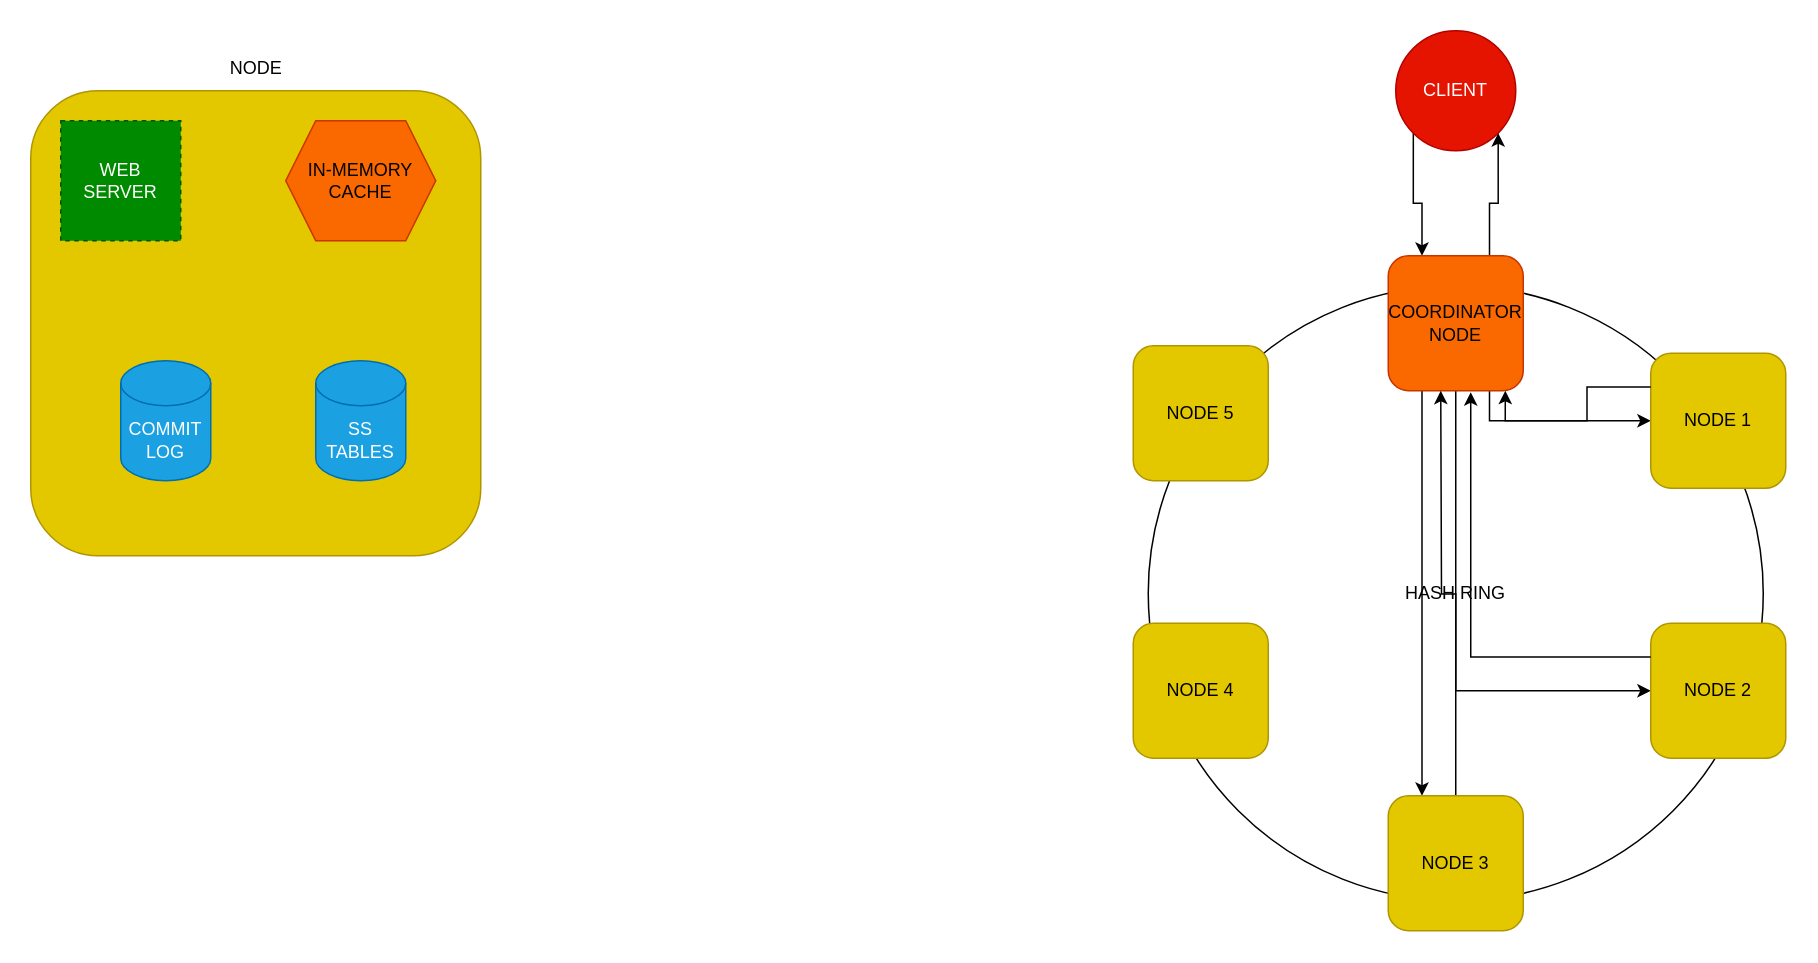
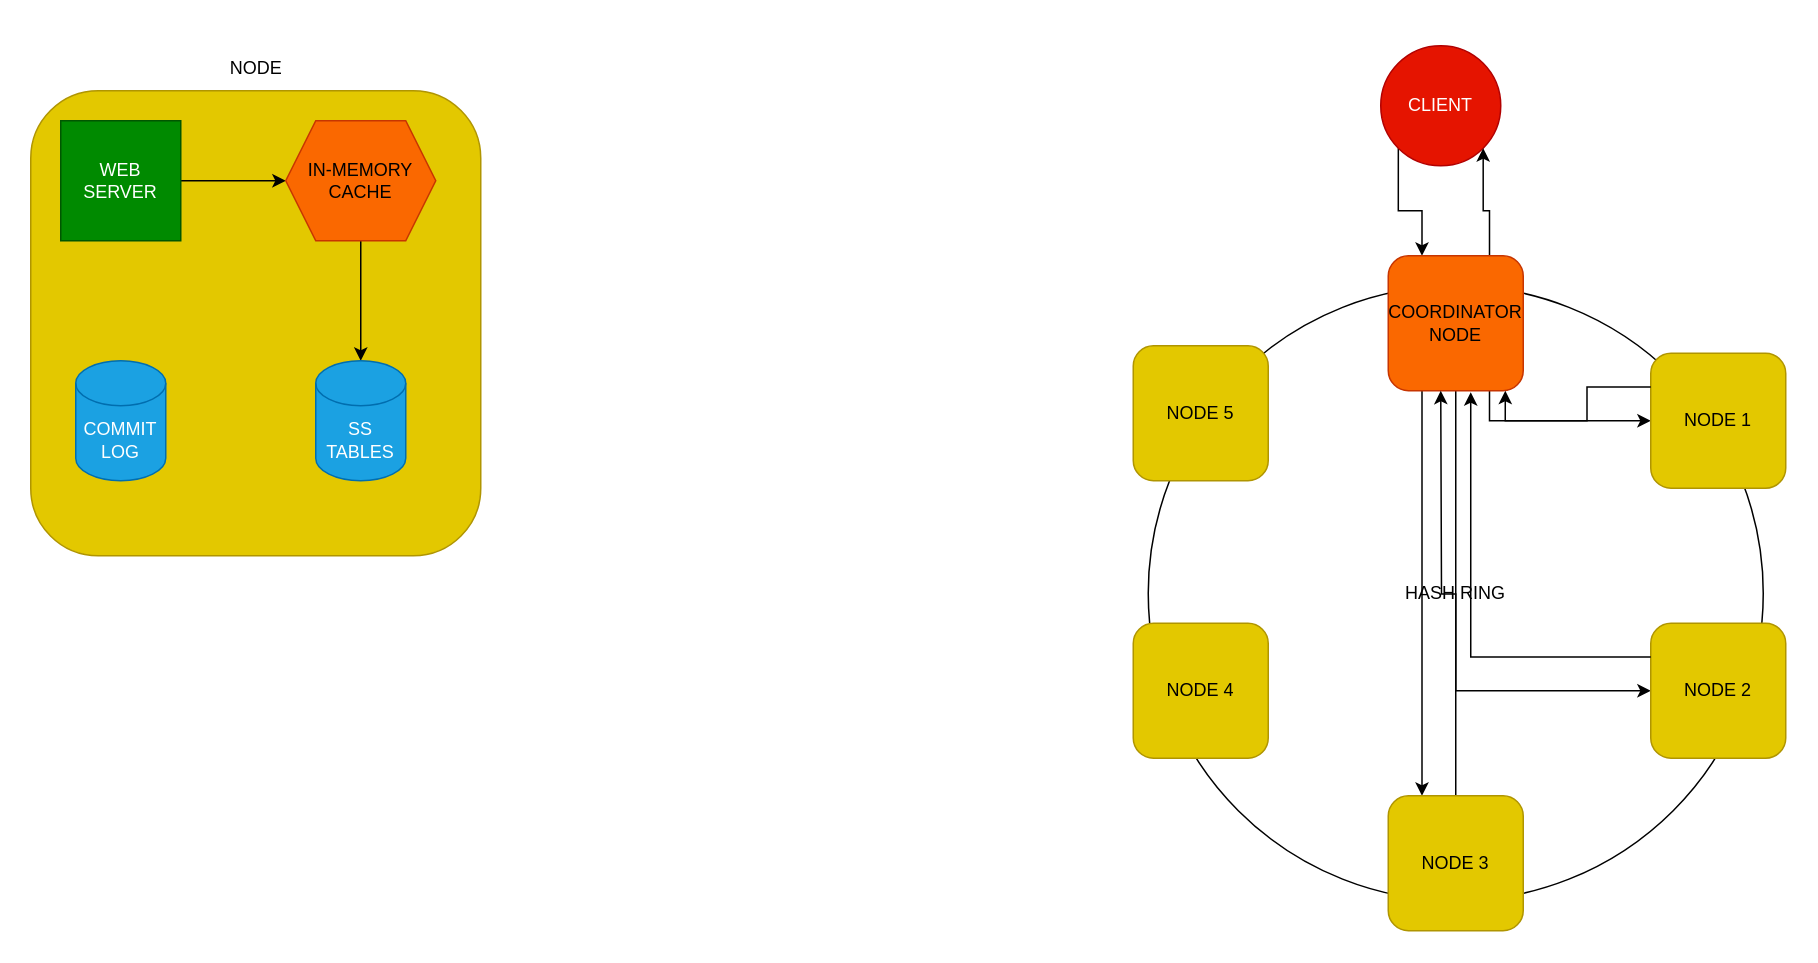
- <mxCell id="4" value="CLIENT" style="ellipse;whiteSpace=wrap;html=1;aspect=fixed;fillColor=#e51400;strokeColor=#B20000;fontColor=#ffffff;" vertex="1" parent="1"><mxGeometry x="930" y="20" width="80" height="80" as="geometry" /></mxCell>
+ <mxCell id="4" value="CLIENT" style="ellipse;whiteSpace=wrap;html=1;aspect=fixed;fillColor=#e51400;strokeColor=#B20000;fontColor=#ffffff;" vertex="1" parent="1"><mxGeometry x="920" y="30" width="80" height="80" as="geometry" /></mxCell>
- <mxCell id="8" value="WEB SERVER" style="whiteSpace=wrap;html=1;aspect=fixed;fillColor=#008a00;fontColor=#ffffff;strokeColor=#005700;dashed=1;" vertex="1" parent="1"><mxGeometry x="40" y="80" width="80" height="80" as="geometry" /></mxCell>
+ <mxCell id="8" value="WEB SERVER" style="whiteSpace=wrap;html=1;aspect=fixed;fillColor=#008a00;fontColor=#ffffff;strokeColor=#005700;" vertex="1" parent="1"><mxGeometry x="40" y="80" width="80" height="80" as="geometry" /></mxCell>
+ <mxCell id="7" style="edgeStyle=orthogonalEdgeStyle;rounded=0;orthogonalLoop=1;jettySize=auto;html=1;" edge="1" parent="1" source="8" target="10"><mxGeometry relative="1" as="geometry" /></mxCell>
+ <mxCell id="9" style="edgeStyle=orthogonalEdgeStyle;rounded=0;orthogonalLoop=1;jettySize=auto;html=1;" edge="1" parent="1" source="10" target="11"><mxGeometry relative="1" as="geometry" /></mxCell>
- <mxCell id="12" value="COMMIT LOG" style="shape=cylinder3;whiteSpace=wrap;html=1;boundedLbl=1;backgroundOutline=1;size=15;fillColor=#1ba1e2;fontColor=#ffffff;strokeColor=#006EAF;" vertex="1" parent="1"><mxGeometry x="80" y="240" width="60" height="80" as="geometry" /></mxCell>
+ <mxCell id="12" value="COMMIT LOG" style="shape=cylinder3;whiteSpace=wrap;html=1;boundedLbl=1;backgroundOutline=1;size=15;fillColor=#1ba1e2;fontColor=#ffffff;strokeColor=#006EAF;" vertex="1" parent="1"><mxGeometry x="50" y="240" width="60" height="80" as="geometry" /></mxCell>
